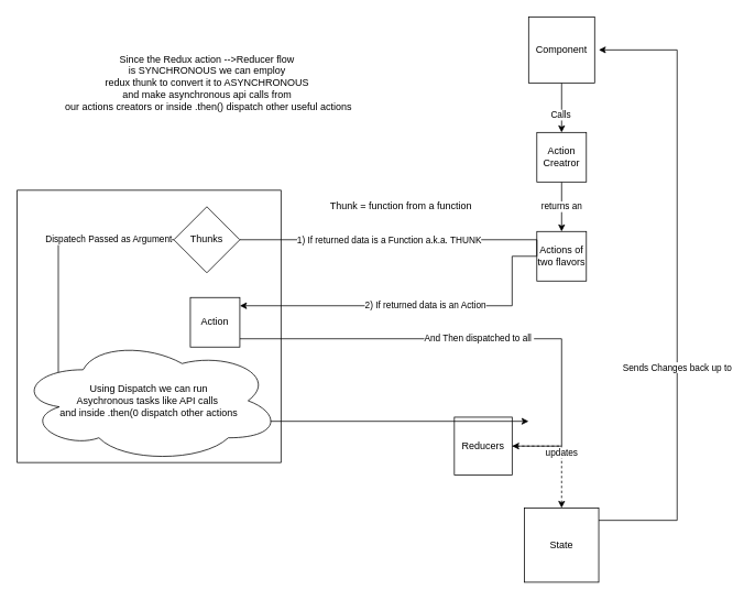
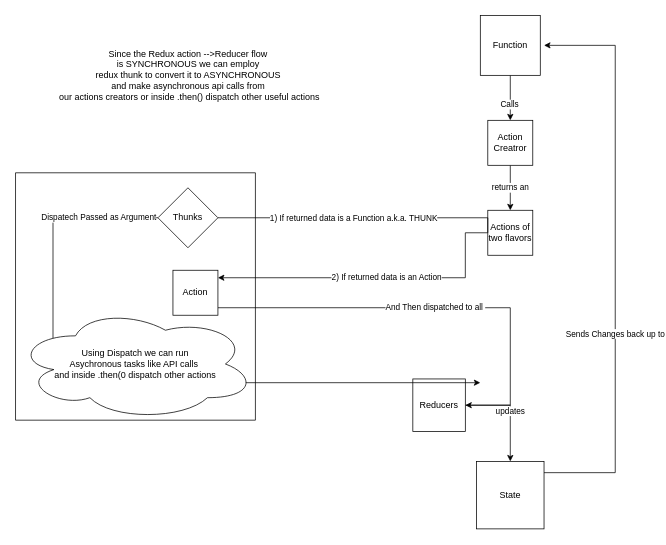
- <mxCell id="4" value="Component" style="whiteSpace=wrap;html=1;aspect=fixed;" parent="1" vertex="1"><mxGeometry x="640" y="20" width="80" height="80" as="geometry" /></mxCell>
+ <mxCell id="4" value="Function" style="whiteSpace=wrap;html=1;aspect=fixed;" parent="1" vertex="1"><mxGeometry x="640" y="20" width="80" height="80" as="geometry" /></mxCell>
- <mxCell id="20" value="Thunk = function from a function" style="text;html=1;align=center;verticalAlign=middle;resizable=0;points=[];autosize=1;strokeColor=none;" parent="1" vertex="1"><mxGeometry x="390" y="240" width="190" height="20" as="geometry" /></mxCell>
- <mxCell id="12" value="updates" style="edgeStyle=orthogonalEdgeStyle;rounded=0;orthogonalLoop=1;jettySize=auto;html=1;dashed=1;" parent="1" source="13" target="11" edge="1"><mxGeometry relative="1" as="geometry" /></mxCell>
+ <mxCell id="12" value="updates" style="edgeStyle=orthogonalEdgeStyle;rounded=0;orthogonalLoop=1;jettySize=auto;html=1;" parent="1" source="13" target="11" edge="1"><mxGeometry relative="1" as="geometry" /></mxCell>
